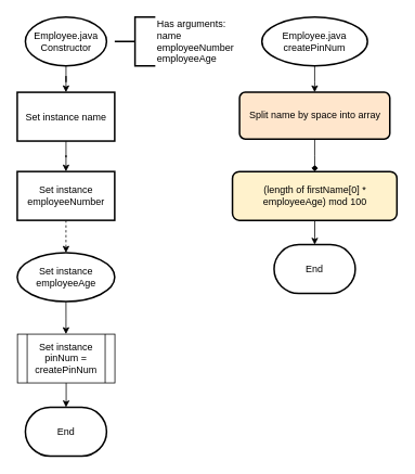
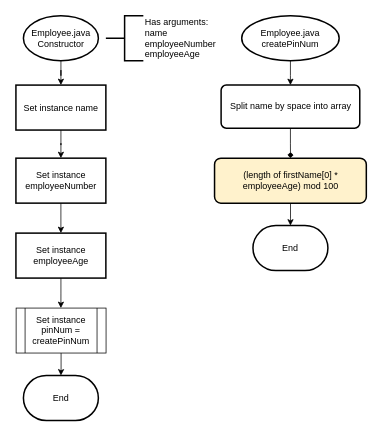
- <mxCell id="17" value="Split name by space into array" style="rounded=1;whiteSpace=wrap;html=1;absoluteArcSize=1;arcSize=14;strokeWidth=2;fillColor=#ffe6cc;" vertex="1" parent="1"><mxGeometry x="294.5" y="112.5" width="185" height="57.5" as="geometry" /></mxCell>
+ <mxCell id="17" value="Split name by space into array" style="rounded=1;whiteSpace=wrap;html=1;absoluteArcSize=1;arcSize=14;strokeWidth=2;" vertex="1" parent="1"><mxGeometry x="294.5" y="112.5" width="185" height="57.5" as="geometry" /></mxCell>
- <mxCell id="6" value="" style="edgeStyle=orthogonalEdgeStyle;rounded=0;orthogonalLoop=1;jettySize=auto;html=1;dashed=1;" edge="1" parent="1" source="7" target="12"><mxGeometry relative="1" as="geometry" /></mxCell>
+ <mxCell id="6" value="" style="edgeStyle=orthogonalEdgeStyle;rounded=0;orthogonalLoop=1;jettySize=auto;html=1;" edge="1" parent="1" source="7" target="12"><mxGeometry relative="1" as="geometry" /></mxCell>
- <mxCell id="12" value="Set instance employeeAge" style="ellipse;whiteSpace=wrap;html=1;strokeWidth=2;" vertex="1" parent="1"><mxGeometry x="20.75" y="310" width="120" height="60" as="geometry" /></mxCell>
+ <mxCell id="12" value="Set instance employeeAge" style="whiteSpace=wrap;html=1;strokeWidth=2;" vertex="1" parent="1"><mxGeometry x="20.75" y="310" width="120" height="60" as="geometry" /></mxCell>
